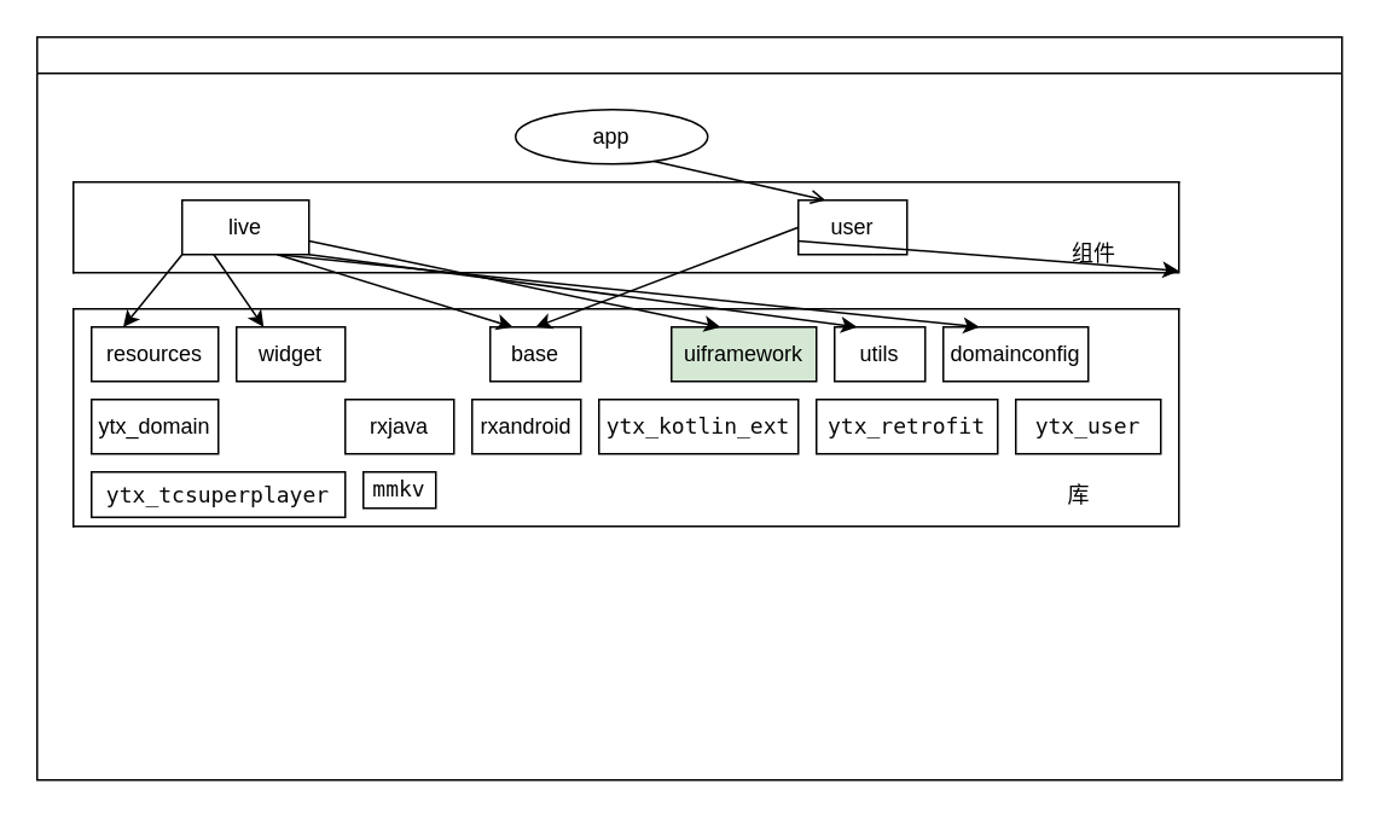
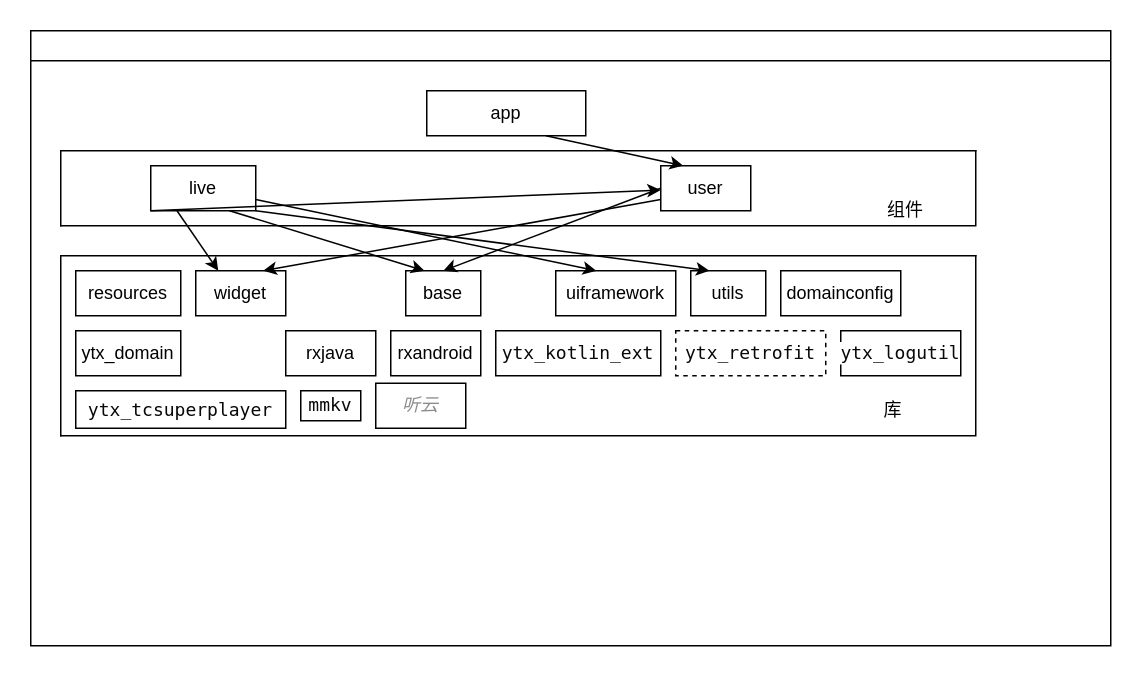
- <mxCell id="3" value="app" style="ellipse;whiteSpace=wrap;html=1;" vertex="1" parent="2"><mxGeometry x="264" y="40" width="106" height="30" as="geometry" /></mxCell>
+ <mxCell id="3" value="app" style="rounded=0;whiteSpace=wrap;html=1;" vertex="1" parent="2"><mxGeometry x="264" y="40" width="106" height="30" as="geometry" /></mxCell>
- <mxCell id="12" value="" style="endArrow=open;html=1;exitX=0.75;exitY=1;exitDx=0;exitDy=0;entryX=0.25;entryY=0;entryDx=0;entryDy=0;" edge="1" parent="2" source="3" target="5"><mxGeometry width="50" height="50" relative="1" as="geometry"><mxPoint x="360" y="250" as="sourcePoint" /><mxPoint x="410" y="200" as="targetPoint" /></mxGeometry></mxCell>
+ <mxCell id="12" value="" style="endArrow=classic;html=1;exitX=0.75;exitY=1;exitDx=0;exitDy=0;entryX=0.25;entryY=0;entryDx=0;entryDy=0;" edge="1" parent="2" source="3" target="5"><mxGeometry width="50" height="50" relative="1" as="geometry"><mxPoint x="360" y="250" as="sourcePoint" /><mxPoint x="410" y="200" as="targetPoint" /></mxGeometry></mxCell>
- <mxCell id="20" value="" style="endArrow=classic;html=1;exitX=0;exitY=0.75;exitDx=0;exitDy=0;" edge="1" parent="2" source="5" target="27"><mxGeometry width="50" height="50" relative="1" as="geometry"><mxPoint x="360" y="250" as="sourcePoint" /><mxPoint x="410" y="200" as="targetPoint" /></mxGeometry></mxCell>
+ <mxCell id="20" value="" style="endArrow=classic;html=1;exitX=0;exitY=0.75;exitDx=0;exitDy=0;entryX=0.75;entryY=0;entryDx=0;entryDy=0;" edge="1" parent="2" source="5" target="8"><mxGeometry width="50" height="50" relative="1" as="geometry"><mxPoint x="360" y="250" as="sourcePoint" /><mxPoint x="410" y="200" as="targetPoint" /></mxGeometry></mxCell>
- <mxCell id="13" value="" style="endArrow=classic;html=1;exitX=0;exitY=1;exitDx=0;exitDy=0;entryX=0.25;entryY=0;entryDx=0;entryDy=0;" edge="1" parent="2" source="4" target="6"><mxGeometry width="50" height="50" relative="1" as="geometry"><mxPoint x="360" y="250" as="sourcePoint" /><mxPoint x="410" y="200" as="targetPoint" /></mxGeometry></mxCell>
+ <mxCell id="13" value="" style="endArrow=classic;html=1;exitX=0;exitY=1;exitDx=0;exitDy=0;" edge="1" parent="2" source="4" target="5"><mxGeometry width="50" height="50" relative="1" as="geometry"><mxPoint x="360" y="250" as="sourcePoint" /><mxPoint x="410" y="200" as="targetPoint" /></mxGeometry></mxCell>
- <mxCell id="19" value="" style="endArrow=classic;html=1;exitX=0.75;exitY=1;exitDx=0;exitDy=0;entryX=0.25;entryY=0;entryDx=0;entryDy=0;" edge="1" parent="2" source="4" target="11"><mxGeometry width="50" height="50" relative="1" as="geometry"><mxPoint x="360" y="250" as="sourcePoint" /><mxPoint x="410" y="200" as="targetPoint" /></mxGeometry></mxCell>
- <mxCell id="9" value="uiframework" style="rounded=0;whiteSpace=wrap;html=1;fillColor=#d5e8d4;" vertex="1" parent="2"><mxGeometry x="350" y="160" width="80" height="30" as="geometry" /></mxCell>
+ <mxCell id="9" value="uiframework" style="rounded=0;whiteSpace=wrap;html=1;" vertex="1" parent="2"><mxGeometry x="350" y="160" width="80" height="30" as="geometry" /></mxCell>
- <mxCell id="33" value="&lt;pre style=&quot;background-color: #ffffff ; color: #080808 ; font-family: &amp;quot;menlo&amp;quot; , monospace ; font-size: 9.0pt&quot;&gt;ytx_retrofit&lt;/pre&gt;" style="rounded=0;whiteSpace=wrap;html=1;" vertex="1" parent="1"><mxGeometry x="450" y="220" width="100" height="30" as="geometry" /></mxCell>
+ <mxCell id="33" value="&lt;pre style=&quot;background-color: #ffffff ; color: #080808 ; font-family: &amp;quot;menlo&amp;quot; , monospace ; font-size: 9.0pt&quot;&gt;ytx_retrofit&lt;/pre&gt;" style="rounded=0;whiteSpace=wrap;html=1;dashed=1;" vertex="1" parent="1"><mxGeometry x="450" y="220" width="100" height="30" as="geometry" /></mxCell>
- <mxCell id="22" value="&lt;pre style=&quot;background-color: #ffffff ; color: #080808 ; font-family: &amp;#34;menlo&amp;#34; , monospace ; font-size: 9.0pt&quot;&gt;ytx_user&lt;/pre&gt;" style="rounded=0;whiteSpace=wrap;html=1;" vertex="1" parent="2"><mxGeometry x="540" y="200" width="80" height="30" as="geometry" /></mxCell>
+ <mxCell id="22" value="&lt;pre style=&quot;background-color: #ffffff ; color: #080808 ; font-family: &amp;#34;menlo&amp;#34; , monospace ; font-size: 9.0pt&quot;&gt;ytx_logutil&lt;/pre&gt;" style="rounded=0;whiteSpace=wrap;html=1;" vertex="1" parent="2"><mxGeometry x="540" y="200" width="80" height="30" as="geometry" /></mxCell>
+ <mxCell id="25" value="&lt;pre style=&quot;background-color: #ffffff ; color: #080808 ; font-family: &amp;#34;menlo&amp;#34; , monospace ; font-size: 9.0pt&quot;&gt;&lt;span style=&quot;color: #8c8c8c ; font-style: italic&quot;&gt;听云&lt;/span&gt;&lt;/pre&gt;" style="rounded=0;whiteSpace=wrap;html=1;" vertex="1" parent="2"><mxGeometry x="230" y="235" width="60" height="30" as="geometry" /></mxCell>
